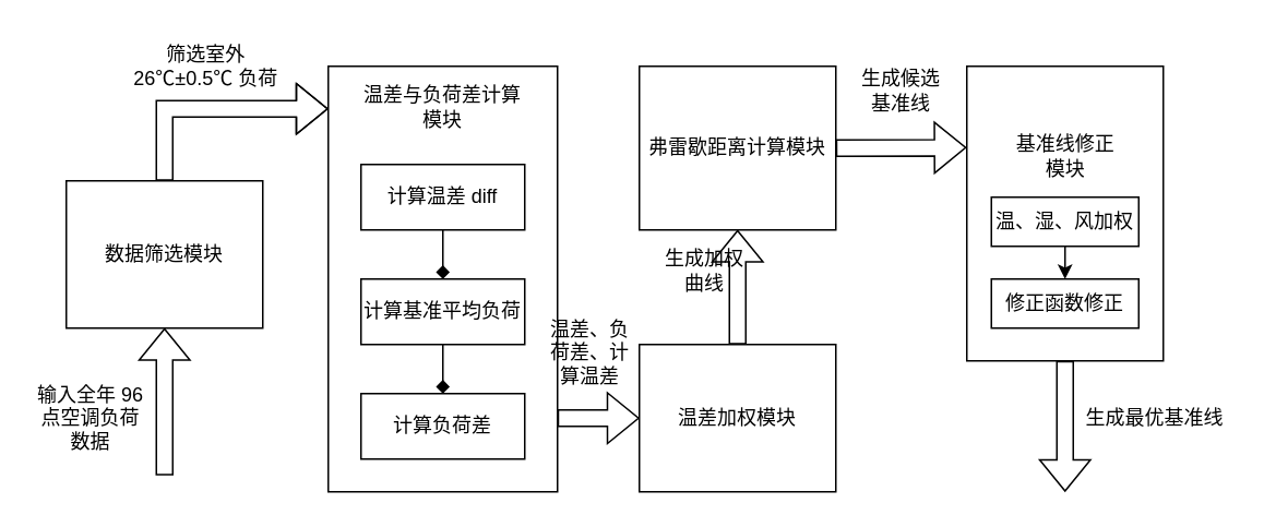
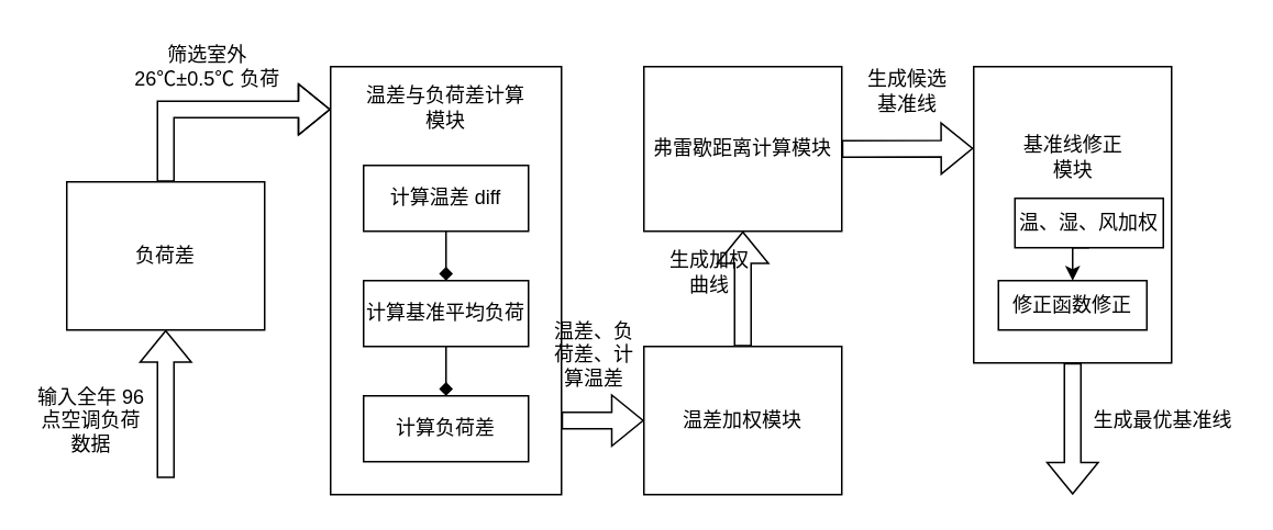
- <mxCell id="27" value="温、湿、风加权" style="rounded=0;whiteSpace=wrap;html=1;" vertex="1" parent="23"><mxGeometry x="15" y="80" width="90" height="30" as="geometry" /></mxCell>
+ <mxCell id="27" value="温、湿、风加权" style="rounded=0;whiteSpace=wrap;html=1;" vertex="1" parent="23"><mxGeometry x="25" y="80" width="90" height="30" as="geometry" /></mxCell>
- <mxCell id="2" value="数据筛选模块" style="rounded=0;whiteSpace=wrap;html=1;" vertex="1" parent="1"><mxGeometry x="40" y="110" width="120" height="90" as="geometry" /></mxCell>
+ <mxCell id="2" value="负荷差" style="rounded=0;whiteSpace=wrap;html=1;" vertex="1" parent="1"><mxGeometry x="40" y="110" width="120" height="90" as="geometry" /></mxCell>
